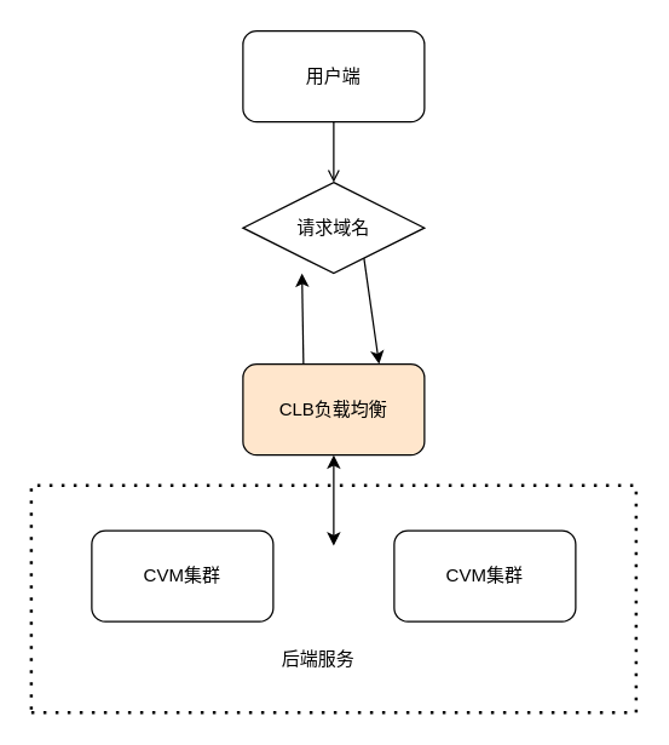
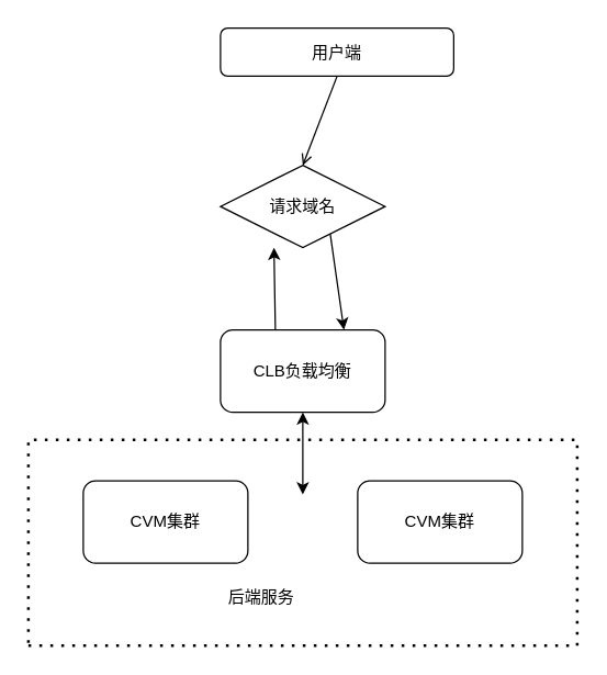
- <mxCell id="6" value="用户端" style="rounded=1;whiteSpace=wrap;html=1;" vertex="1" parent="1"><mxGeometry x="160" y="20" width="120" height="60" as="geometry" /></mxCell>
+ <mxCell id="6" value="用户端" style="rounded=1;whiteSpace=wrap;html=1;" vertex="1" parent="1"><mxGeometry x="160" y="20" width="170" height="35" as="geometry" /></mxCell>
- <mxCell id="5" value="CLB负载均衡" style="rounded=1;whiteSpace=wrap;html=1;fillColor=#ffe6cc;" vertex="1" parent="1"><mxGeometry x="160" y="240" width="120" height="60" as="geometry" /></mxCell>
+ <mxCell id="5" value="CLB负载均衡" style="rounded=1;whiteSpace=wrap;html=1;" vertex="1" parent="1"><mxGeometry x="160" y="240" width="120" height="60" as="geometry" /></mxCell>
- <mxCell id="12" value="后端服务" style="text;html=1;strokeColor=none;fillColor=none;align=center;verticalAlign=middle;whiteSpace=wrap;rounded=0;" vertex="1" parent="1"><mxGeometry x="180" y="420" width="60" height="30" as="geometry" /></mxCell>
+ <mxCell id="12" value="后端服务" style="text;html=1;strokeColor=none;fillColor=none;align=center;verticalAlign=middle;whiteSpace=wrap;rounded=0;" vertex="1" parent="1"><mxGeometry x="160" y="420" width="60" height="30" as="geometry" /></mxCell>
